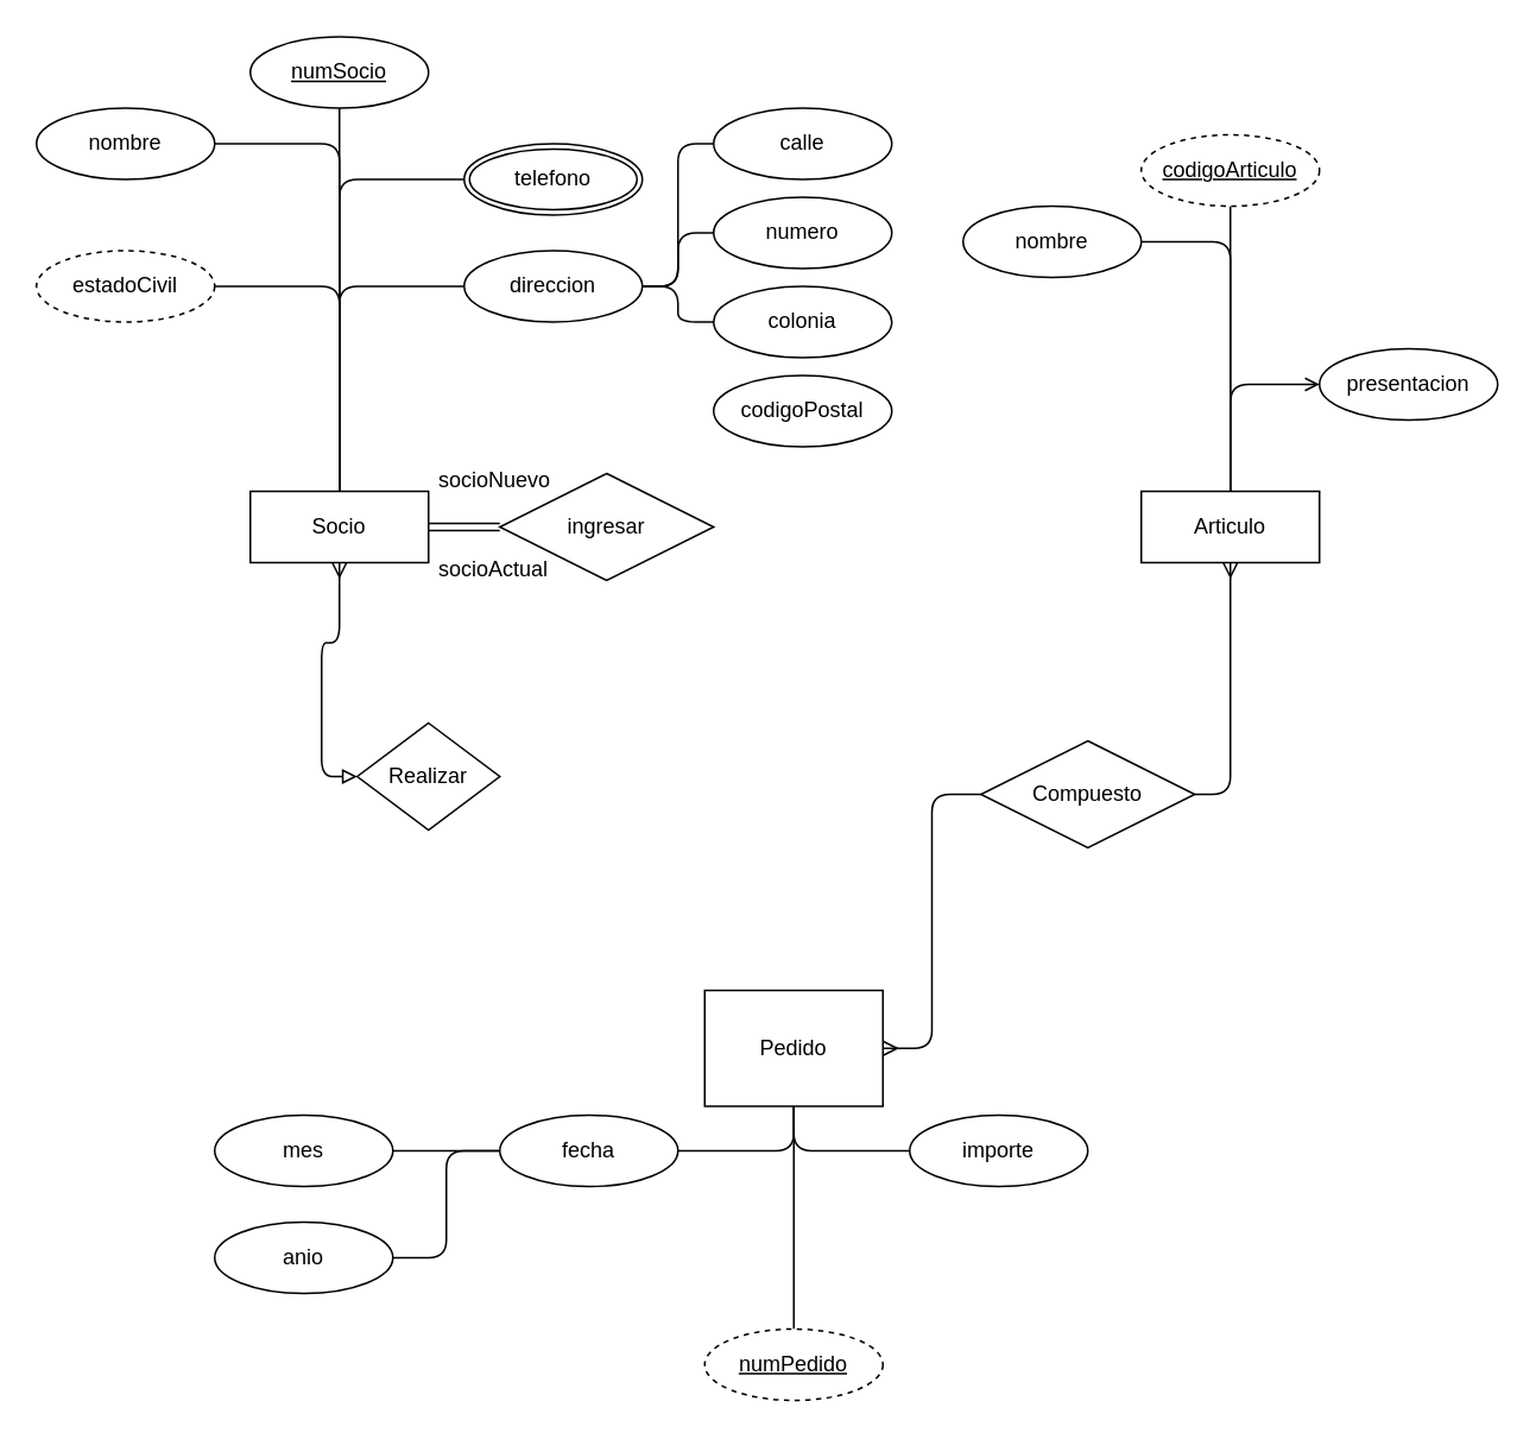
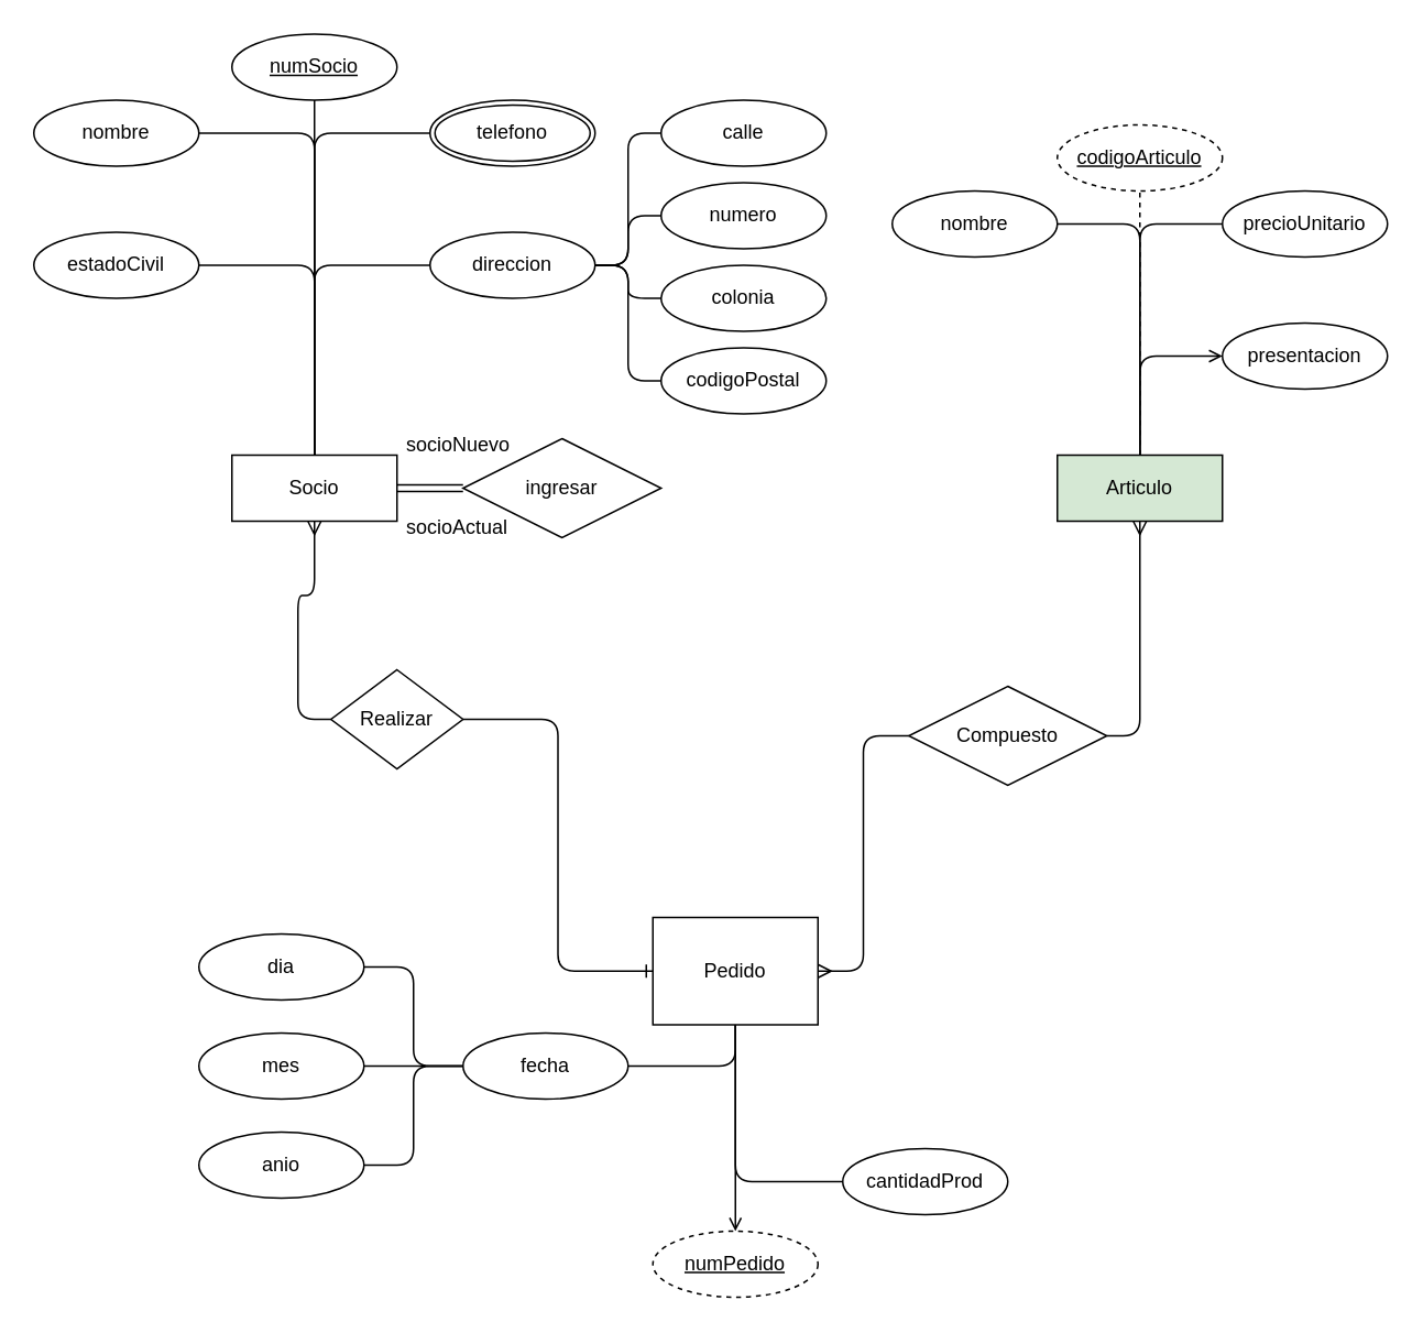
- <mxCell id="34" value="telefono" style="ellipse;shape=doubleEllipse;margin=3;whiteSpace=wrap;html=1;align=center;" vertex="1" parent="1"><mxGeometry x="260" y="80" width="100" height="40" as="geometry" /></mxCell>
+ <mxCell id="34" value="telefono" style="ellipse;shape=doubleEllipse;margin=3;whiteSpace=wrap;html=1;align=center;" vertex="1" parent="1"><mxGeometry x="260" y="60" width="100" height="40" as="geometry" /></mxCell>
- <mxCell id="3" style="edgeStyle=orthogonalEdgeStyle;rounded=1;orthogonalLoop=1;jettySize=auto;html=1;exitX=0.5;exitY=0;exitDx=0;exitDy=0;entryX=0.5;entryY=1;entryDx=0;entryDy=0;curved=0;endArrow=none;endFill=0;" edge="1" parent="1" source="7" target="24"><mxGeometry relative="1" as="geometry" /></mxCell>
+ <mxCell id="3" style="edgeStyle=orthogonalEdgeStyle;rounded=1;orthogonalLoop=1;jettySize=auto;html=1;exitX=0.5;exitY=0;exitDx=0;exitDy=0;entryX=0.5;entryY=1;entryDx=0;entryDy=0;curved=0;endArrow=none;endFill=0;dashed=1;" edge="1" parent="1" source="7" target="24"><mxGeometry relative="1" as="geometry" /></mxCell>
+ <mxCell id="5" style="edgeStyle=orthogonalEdgeStyle;rounded=1;orthogonalLoop=1;jettySize=auto;html=1;exitX=0.5;exitY=0;exitDx=0;exitDy=0;entryX=0;entryY=0.5;entryDx=0;entryDy=0;curved=0;endArrow=none;endFill=0;" edge="1" parent="1" source="7" target="40"><mxGeometry relative="1" as="geometry" /></mxCell>
+ <mxCell id="40" value="precioUnitario" style="ellipse;whiteSpace=wrap;html=1;align=center;" vertex="1" parent="1"><mxGeometry x="740" y="115" width="100" height="40" as="geometry" /></mxCell>
- <mxCell id="32" value="estadoCivil" style="ellipse;whiteSpace=wrap;html=1;align=center;dashed=1;" vertex="1" parent="1"><mxGeometry y="140" width="100" height="40" as="geometry" x="20" /></mxCell>
+ <mxCell id="32" value="estadoCivil" style="ellipse;whiteSpace=wrap;html=1;align=center;" vertex="1" parent="1"><mxGeometry y="140" width="100" height="40" as="geometry" x="20" /></mxCell>
+ <mxCell id="30" style="edgeStyle=orthogonalEdgeStyle;rounded=1;orthogonalLoop=1;jettySize=auto;html=1;exitX=1;exitY=0.5;exitDx=0;exitDy=0;entryX=0;entryY=0.5;entryDx=0;entryDy=0;curved=0;endArrow=none;endFill=0;" edge="1" parent="1" source="31" target="35"><mxGeometry relative="1" as="geometry" /></mxCell>
- <mxCell id="7" value="Articulo" style="whiteSpace=wrap;html=1;align=center;" vertex="1" parent="1"><mxGeometry x="640" y="275" width="100" height="40" as="geometry" /></mxCell>
+ <mxCell id="7" value="Articulo" style="whiteSpace=wrap;html=1;align=center;fillColor=#d5e8d4;" vertex="1" parent="1"><mxGeometry x="640" y="275" width="100" height="40" as="geometry" /></mxCell>
- <mxCell id="13" style="edgeStyle=orthogonalEdgeStyle;rounded=1;orthogonalLoop=1;jettySize=auto;html=1;exitX=0.5;exitY=1;exitDx=0;exitDy=0;entryX=0;entryY=0.5;entryDx=0;entryDy=0;curved=0;startArrow=ERmany;startFill=0;endArrow=block;endFill=0;" edge="1" parent="1" source="19" target="21"><mxGeometry relative="1" as="geometry" /></mxCell>
+ <mxCell id="13" style="edgeStyle=orthogonalEdgeStyle;rounded=1;orthogonalLoop=1;jettySize=auto;html=1;exitX=0.5;exitY=1;exitDx=0;exitDy=0;entryX=0;entryY=0.5;entryDx=0;entryDy=0;curved=0;startArrow=ERmany;startFill=0;endArrow=none;endFill=0;" edge="1" parent="1" source="19" target="21"><mxGeometry relative="1" as="geometry" /></mxCell>
+ <mxCell id="20" style="edgeStyle=orthogonalEdgeStyle;rounded=1;orthogonalLoop=1;jettySize=auto;html=1;exitX=1;exitY=0.5;exitDx=0;exitDy=0;entryX=0;entryY=0.5;entryDx=0;entryDy=0;endArrow=ERone;endFill=0;curved=0;" edge="1" parent="1" source="21" target="12"><mxGeometry relative="1" as="geometry" /></mxCell>
+ <mxCell id="50" value="dia" style="ellipse;whiteSpace=wrap;html=1;align=center;" vertex="1" parent="1"><mxGeometry x="120" y="565" width="100" height="40" as="geometry" /></mxCell>
+ <mxCell id="44" style="edgeStyle=orthogonalEdgeStyle;rounded=1;orthogonalLoop=1;jettySize=auto;html=1;exitX=0;exitY=0.5;exitDx=0;exitDy=0;entryX=1;entryY=0.5;entryDx=0;entryDy=0;curved=0;endArrow=none;endFill=0;" edge="1" parent="1" source="47" target="50"><mxGeometry relative="1" as="geometry" /></mxCell>
- <mxCell id="9" style="edgeStyle=orthogonalEdgeStyle;rounded=1;orthogonalLoop=1;jettySize=auto;html=1;exitX=0.5;exitY=1;exitDx=0;exitDy=0;entryX=0;entryY=0.5;entryDx=0;entryDy=0;curved=0;endArrow=none;endFill=0;" edge="1" parent="1" source="12" target="43"><mxGeometry relative="1" as="geometry" /></mxCell>
- <mxCell id="43" value="importe" style="ellipse;whiteSpace=wrap;html=1;align=center;" vertex="1" parent="1"><mxGeometry x="510" y="625" width="100" height="40" as="geometry" /></mxCell>
+ <mxCell id="10" style="edgeStyle=orthogonalEdgeStyle;rounded=1;orthogonalLoop=1;jettySize=auto;html=1;exitX=0.5;exitY=1;exitDx=0;exitDy=0;entryX=0;entryY=0.5;entryDx=0;entryDy=0;curved=0;endArrow=none;endFill=0;" edge="1" parent="1" source="12" target="42"><mxGeometry relative="1" as="geometry" /></mxCell>
+ <mxCell id="42" value="cantidadProd" style="ellipse;whiteSpace=wrap;html=1;align=center;" vertex="1" parent="1"><mxGeometry x="510" y="695" width="100" height="40" as="geometry" /></mxCell>
- <mxCell id="8" style="edgeStyle=orthogonalEdgeStyle;rounded=1;orthogonalLoop=1;jettySize=auto;html=1;exitX=0.5;exitY=1;exitDx=0;exitDy=0;entryX=0.5;entryY=0;entryDx=0;entryDy=0;curved=0;endArrow=none;endFill=0;" edge="1" parent="1" source="12" target="25"><mxGeometry relative="1" as="geometry" /></mxCell>
+ <mxCell id="8" style="edgeStyle=orthogonalEdgeStyle;rounded=1;orthogonalLoop=1;jettySize=auto;html=1;exitX=0.5;exitY=1;exitDx=0;exitDy=0;entryX=0.5;entryY=0;entryDx=0;entryDy=0;curved=0;endArrow=open;endFill=0;" edge="1" parent="1" source="12" target="25"><mxGeometry relative="1" as="geometry" /></mxCell>
